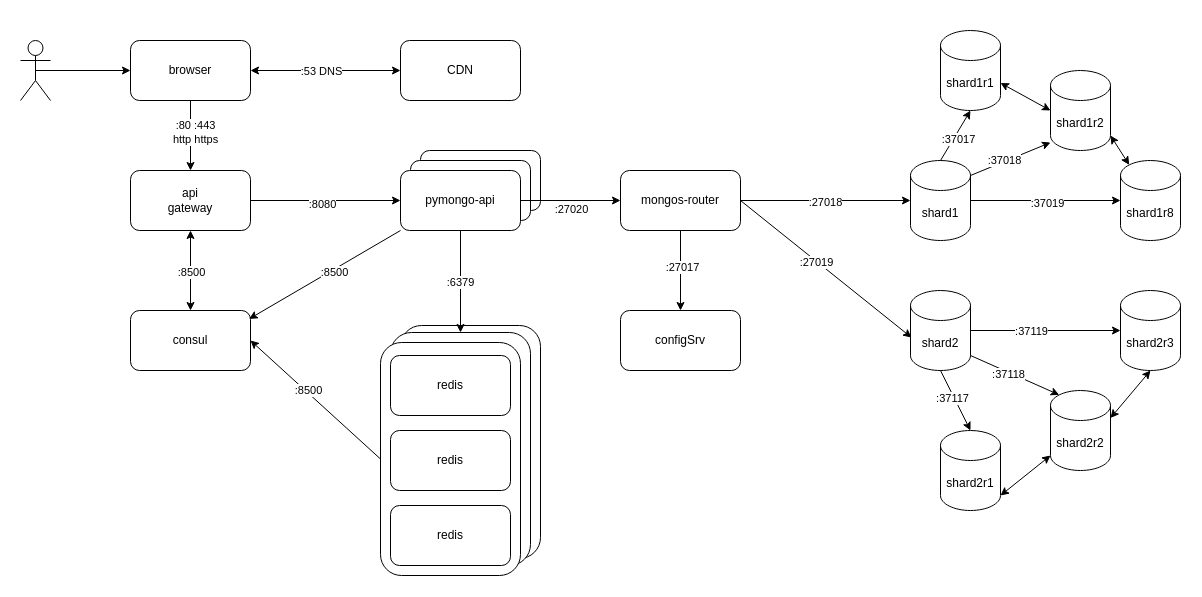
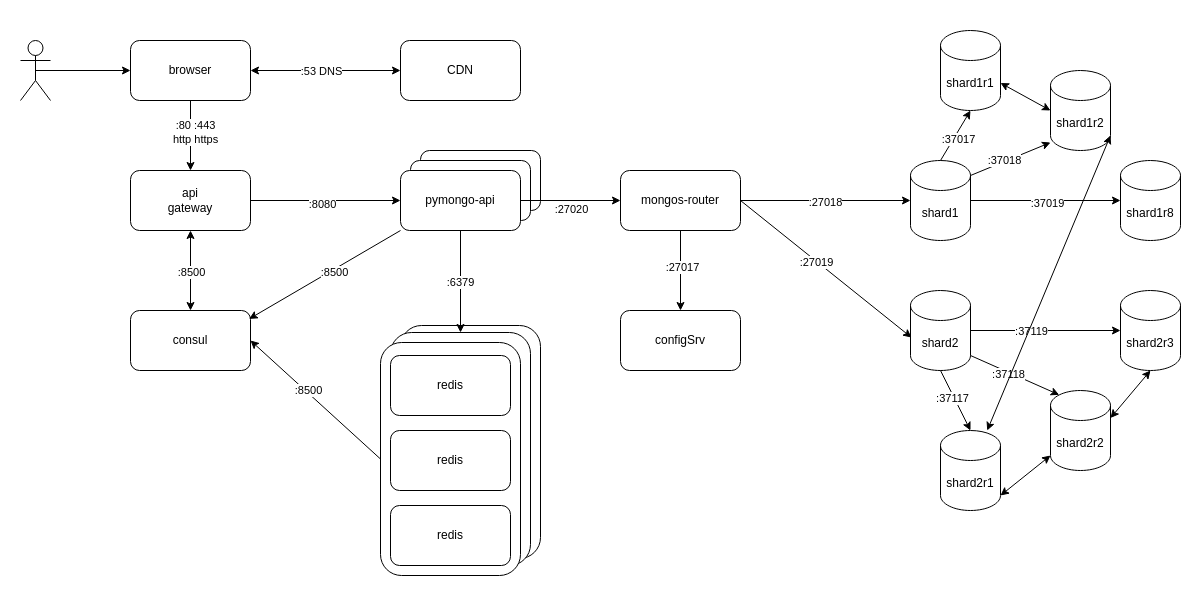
- <mxCell id="63" style="edgeStyle=none;rounded=0;orthogonalLoop=1;jettySize=auto;html=1;exitX=1;exitY=1;exitDx=0;exitDy=-15;exitPerimeter=0;entryX=0.145;entryY=0;entryDx=0;entryDy=4.35;entryPerimeter=0;startArrow=classic;startFill=1;" edge="1" parent="2" source="14" target="15"><mxGeometry relative="1" as="geometry" /></mxCell>
+ <mxCell id="63" style="edgeStyle=none;rounded=0;orthogonalLoop=1;jettySize=auto;html=1;exitX=1;exitY=1;exitDx=0;exitDy=-15;exitPerimeter=0;startArrow=classic;startFill=1;" edge="1" parent="2" source="14" target="16"><mxGeometry relative="1" as="geometry" /></mxCell>
